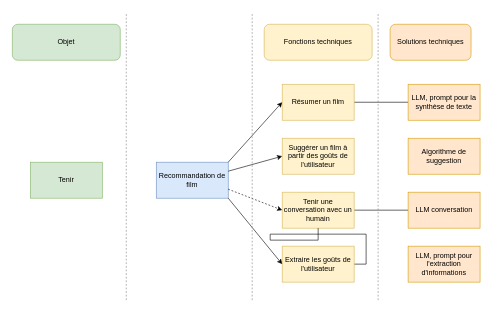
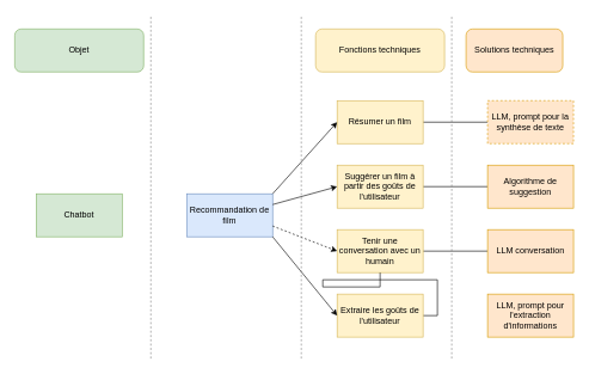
- <mxCell id="15" value="LLM, prompt pour la synthèse de texte" style="rounded=0;whiteSpace=wrap;html=1;fillColor=#ffe6cc;strokeColor=#d79b00;" vertex="1" parent="1"><mxGeometry x="680" y="140" width="120" height="60" as="geometry" /></mxCell>
+ <mxCell id="15" value="LLM, prompt pour la synthèse de texte" style="rounded=0;whiteSpace=wrap;html=1;fillColor=#ffe6cc;strokeColor=#d79b00;dashed=1;" vertex="1" parent="1"><mxGeometry x="680" y="140" width="120" height="60" as="geometry" /></mxCell>
+ <mxCell id="9" style="edgeStyle=orthogonalEdgeStyle;rounded=0;orthogonalLoop=1;jettySize=auto;html=1;exitX=1;exitY=0.5;exitDx=0;exitDy=0;entryX=0;entryY=0.5;entryDx=0;entryDy=0;endArrow=none;endFill=0;" edge="1" parent="1" source="10" target="16"><mxGeometry relative="1" as="geometry" /></mxCell>
- <mxCell id="5" value="Tenir" style="rounded=0;whiteSpace=wrap;html=1;fillColor=#d5e8d4;strokeColor=#82b366;" vertex="1" parent="1"><mxGeometry x="50" y="270" width="120" height="60" as="geometry" /></mxCell>
+ <mxCell id="5" value="Chatbot" style="rounded=0;whiteSpace=wrap;html=1;fillColor=#d5e8d4;strokeColor=#82b366;" vertex="1" parent="1"><mxGeometry x="50" y="270" width="120" height="60" as="geometry" /></mxCell>
